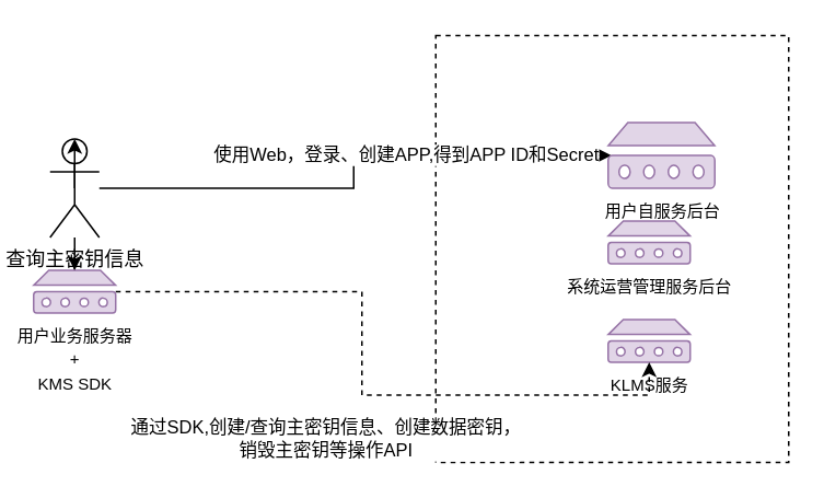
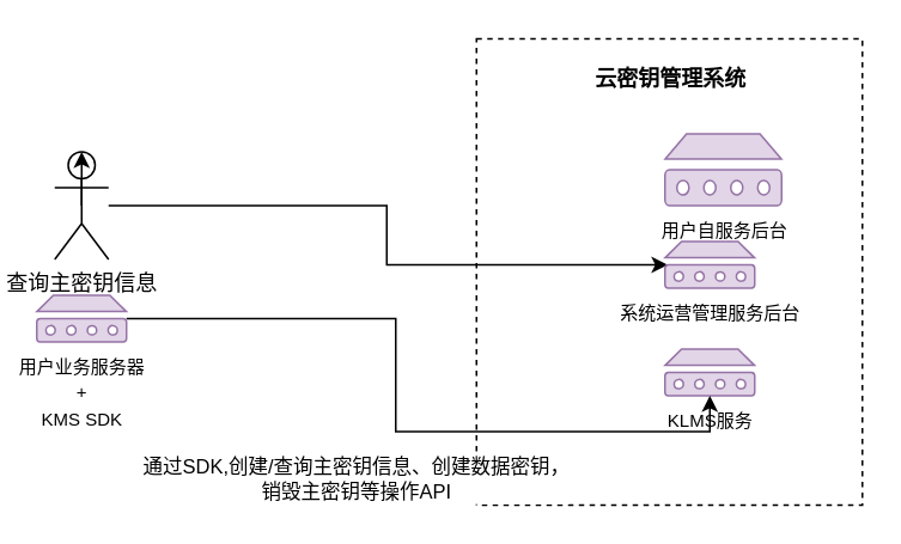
+ <mxCell id="9" value="&lt;span style=&quot;font-size: 12px&quot;&gt;云密钥管理系统&lt;/span&gt;" style="text;strokeColor=none;fillColor=none;html=1;fontSize=24;fontStyle=1;verticalAlign=middle;align=center;dashed=1;" vertex="1" parent="1"><mxGeometry x="292.5" y="20" width="160" height="40" as="geometry" /></mxCell>
- <mxCell id="3" style="edgeStyle=orthogonalEdgeStyle;rounded=0;orthogonalLoop=1;jettySize=auto;html=1;entryX=0.03;entryY=0.5;entryDx=0;entryDy=0;entryPerimeter=0;" edge="1" parent="1" source="6" target="7"><mxGeometry relative="1" as="geometry"><mxPoint x="250" y="134" as="targetPoint" /></mxGeometry></mxCell>
- <mxCell id="4" value="使用Web，登录、创建APP,得到APP ID和Secret" style="edgeLabel;html=1;align=center;verticalAlign=middle;resizable=0;points=[];" vertex="1" connectable="0" parent="3"><mxGeometry x="0.241" y="1" relative="1" as="geometry"><mxPoint as="offset" /></mxGeometry></mxCell>
- <mxCell id="5" style="edgeStyle=orthogonalEdgeStyle;rounded=0;orthogonalLoop=1;jettySize=auto;html=1;" edge="1" parent="1" source="6" target="13"><mxGeometry relative="1" as="geometry" /></mxCell>
+ <mxCell id="5" style="edgeStyle=orthogonalEdgeStyle;rounded=0;orthogonalLoop=1;jettySize=auto;html=1;entryX=0.03;entryY=0.5;entryDx=0;entryDy=0;entryPerimeter=0;" edge="1" parent="1" source="6" target="15"><mxGeometry relative="1" as="geometry" /></mxCell>
- <mxCell id="11" style="edgeStyle=orthogonalEdgeStyle;rounded=0;orthogonalLoop=1;jettySize=auto;html=1;entryX=0.5;entryY=1;entryDx=0;entryDy=0;entryPerimeter=0;dashed=1;" edge="1" parent="1" source="13" target="10"><mxGeometry relative="1" as="geometry" /></mxCell>
+ <mxCell id="11" style="edgeStyle=orthogonalEdgeStyle;rounded=0;orthogonalLoop=1;jettySize=auto;html=1;entryX=0.5;entryY=1;entryDx=0;entryDy=0;entryPerimeter=0;" edge="1" parent="1" source="13" target="10"><mxGeometry relative="1" as="geometry" /></mxCell>
